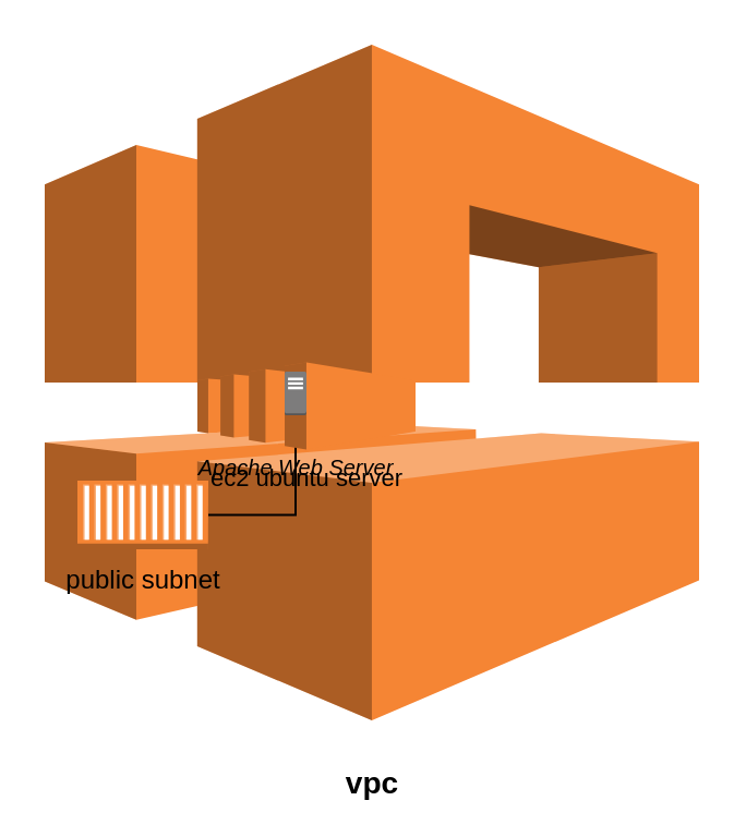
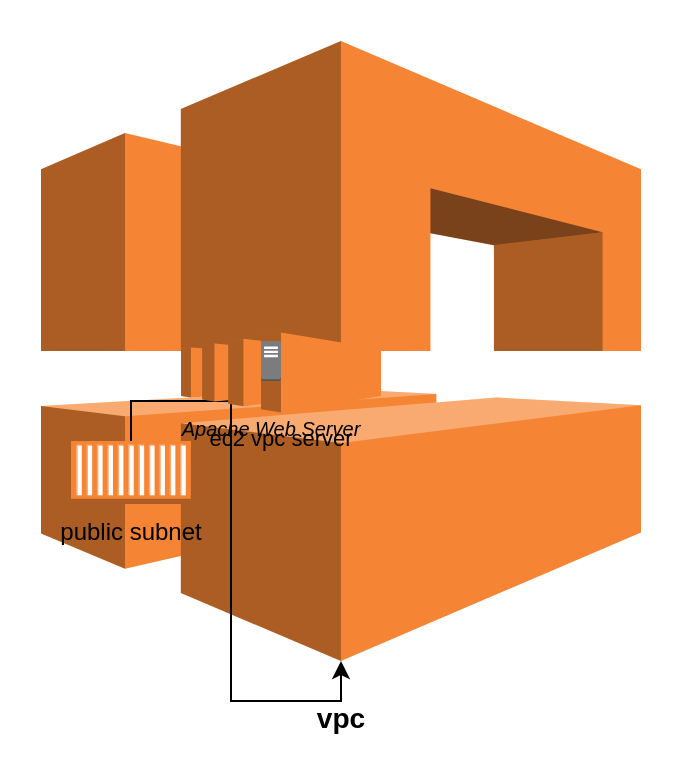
- <mxCell id="5" value="ec2 ubuntu server" style="outlineConnect=0;dashed=0;verticalLabelPosition=bottom;verticalAlign=top;align=center;html=1;shape=mxgraph.aws3.ec2;fillColor=#F58534;gradientColor=none;fontSize=11;" vertex="1" parent="1"><mxGeometry x="90" y="165.75" width="100" height="40" as="geometry" /></mxCell>
+ <mxCell id="5" value="ec2 vpc server" style="outlineConnect=0;dashed=0;verticalLabelPosition=bottom;verticalAlign=top;align=center;html=1;shape=mxgraph.aws3.ec2;fillColor=#F58534;gradientColor=none;fontSize=11;" vertex="1" parent="1"><mxGeometry x="90" y="165.75" width="100" height="40" as="geometry" /></mxCell>
- <mxCell id="3" style="edgeStyle=orthogonalEdgeStyle;rounded=0;orthogonalLoop=1;jettySize=auto;html=1;" edge="1" parent="1" source="4" target="6"><mxGeometry relative="1" as="geometry" /></mxCell>
+ <mxCell id="3" style="edgeStyle=orthogonalEdgeStyle;rounded=0;orthogonalLoop=1;jettySize=auto;html=1;" edge="1" parent="1" source="4" target="2"><mxGeometry relative="1" as="geometry" /></mxCell>
